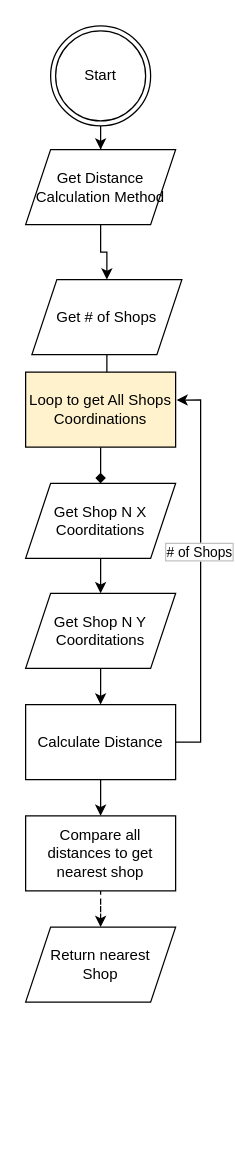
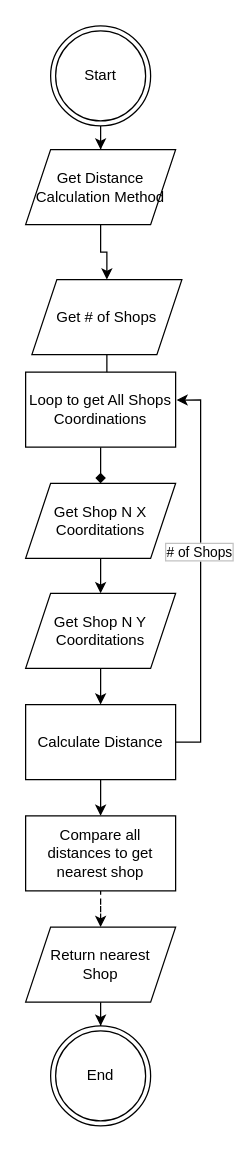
- <mxCell id="7" value="Loop to get All Shops Coordinations" style="whiteSpace=wrap;html=1;fillColor=#fff2cc;" vertex="1" parent="1"><mxGeometry x="20" y="297" width="120" height="60" as="geometry" /></mxCell>
+ <mxCell id="7" value="Loop to get All Shops Coordinations" style="whiteSpace=wrap;html=1;" vertex="1" parent="1"><mxGeometry x="20" y="297" width="120" height="60" as="geometry" /></mxCell>
+ <mxCell id="20" value="" style="edgeStyle=orthogonalEdgeStyle;rounded=0;orthogonalLoop=1;jettySize=auto;html=1;entryX=0.5;entryY=0;entryDx=0;entryDy=0;" edge="1" parent="1" source="21" target="22"><mxGeometry relative="1" as="geometry"><mxPoint x="120" y="850" as="targetPoint" /></mxGeometry></mxCell>
+ <mxCell id="22" value="End" style="ellipse;shape=doubleEllipse;whiteSpace=wrap;html=1;aspect=fixed;" vertex="1" parent="1"><mxGeometry x="40" y="820" width="80" height="80" as="geometry" /></mxCell>
